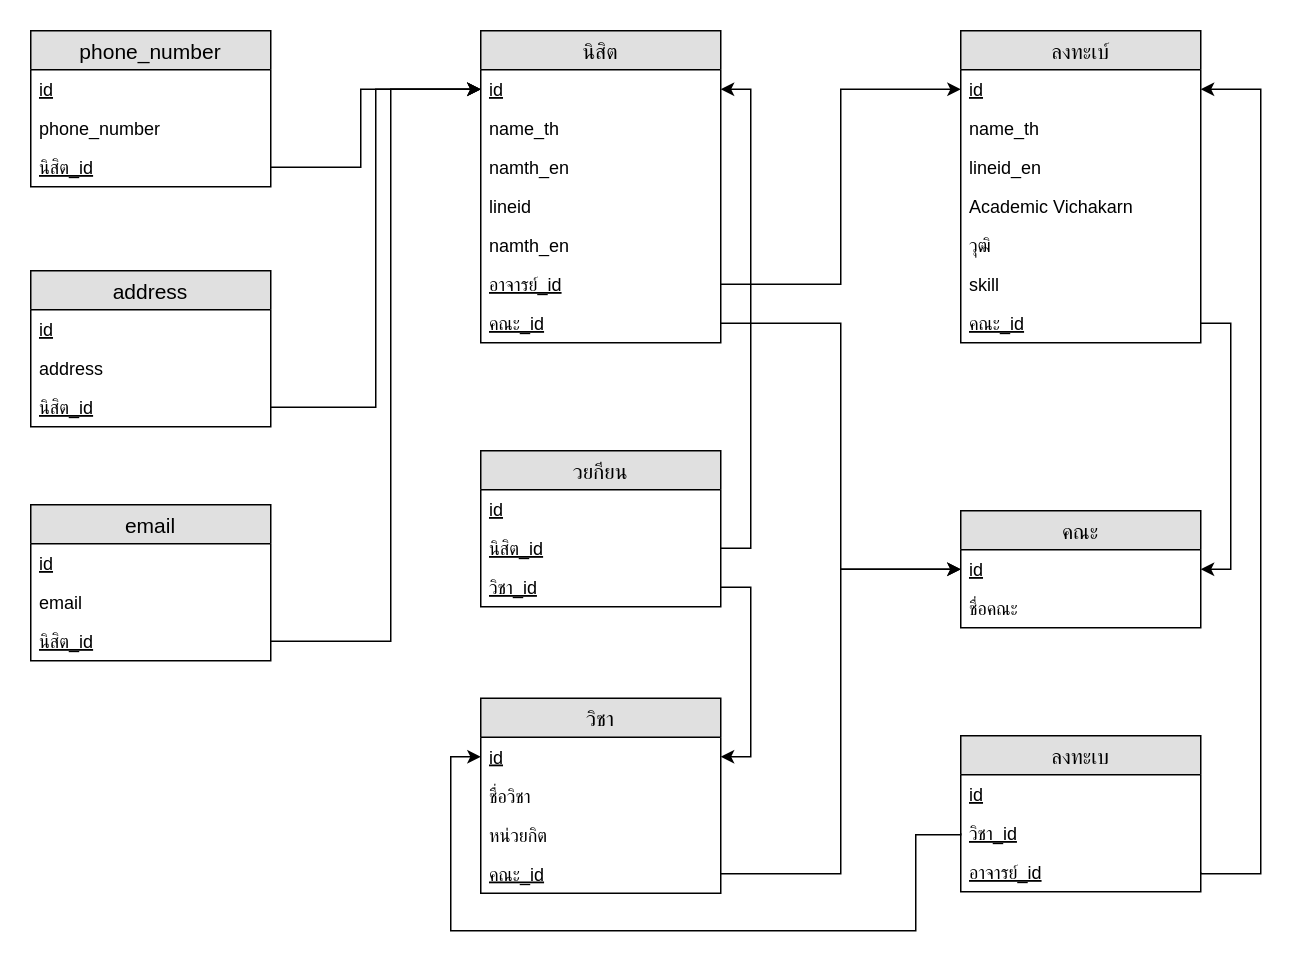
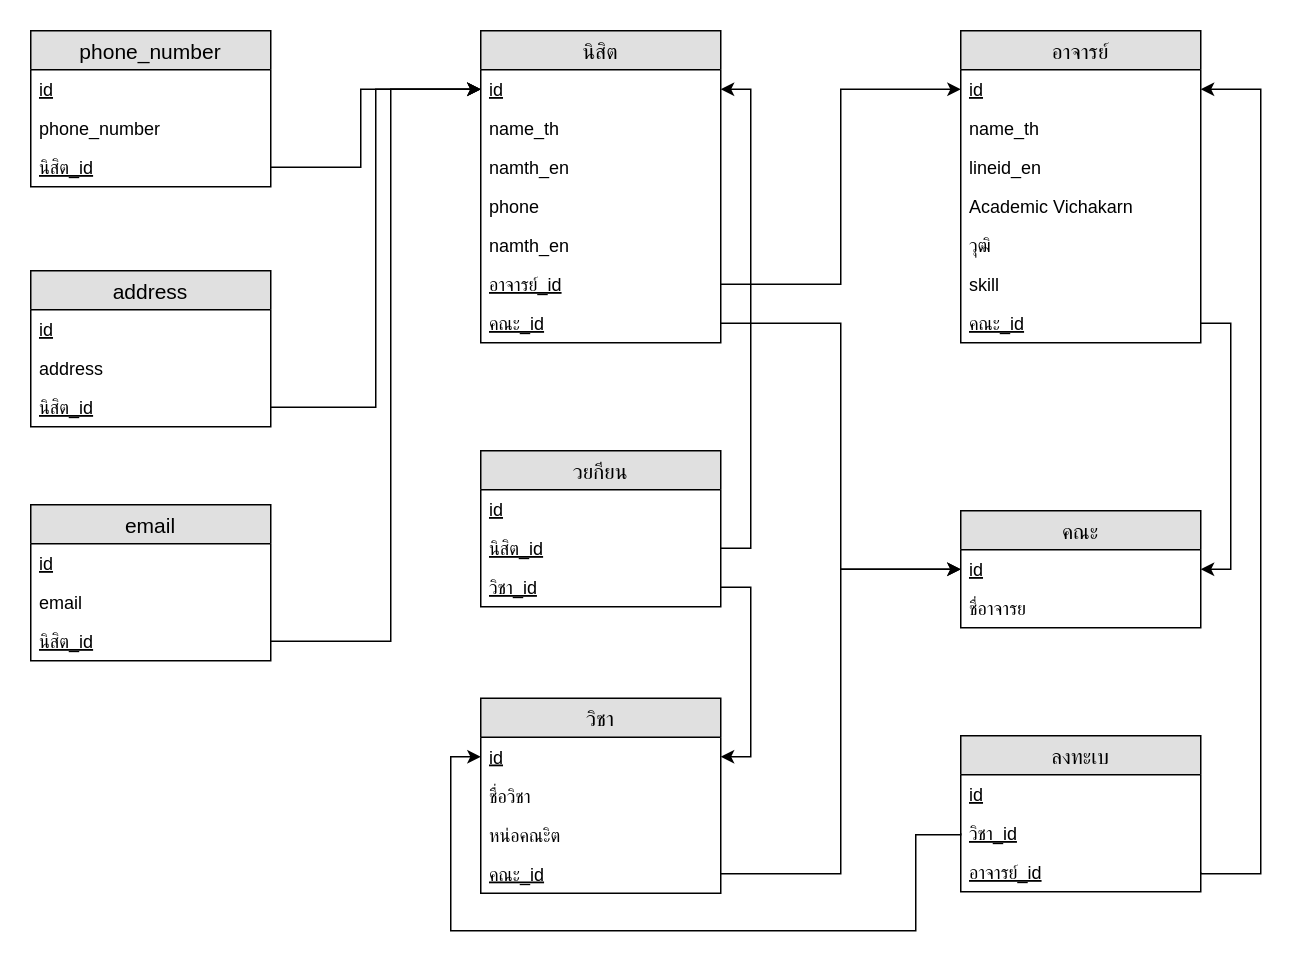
- <mxCell id="34" value="ลงทะเบ์" style="swimlane;fontStyle=0;childLayout=stackLayout;horizontal=1;startSize=26;fillColor=#e0e0e0;horizontalStack=0;resizeParent=1;resizeParentMax=0;resizeLast=0;collapsible=1;marginBottom=0;swimlaneFillColor=#ffffff;align=center;fontSize=14;" vertex="1" parent="1"><mxGeometry x="640" y="20" width="160" height="208" as="geometry" /></mxCell>
+ <mxCell id="34" value="อาจารย์" style="swimlane;fontStyle=0;childLayout=stackLayout;horizontal=1;startSize=26;fillColor=#e0e0e0;horizontalStack=0;resizeParent=1;resizeParentMax=0;resizeLast=0;collapsible=1;marginBottom=0;swimlaneFillColor=#ffffff;align=center;fontSize=14;" vertex="1" parent="1"><mxGeometry x="640" y="20" width="160" height="208" as="geometry" /></mxCell>
- <mxCell id="6" value="lineid" style="text;strokeColor=none;fillColor=none;spacingLeft=4;spacingRight=4;overflow=hidden;rotatable=0;points=[[0,0.5],[1,0.5]];portConstraint=eastwest;fontSize=12;" vertex="1" parent="2"><mxGeometry y="104" width="160" height="26" as="geometry" /></mxCell>
+ <mxCell id="6" value="phone" style="text;strokeColor=none;fillColor=none;spacingLeft=4;spacingRight=4;overflow=hidden;rotatable=0;points=[[0,0.5],[1,0.5]];portConstraint=eastwest;fontSize=12;" vertex="1" parent="2"><mxGeometry y="104" width="160" height="26" as="geometry" /></mxCell>
- <mxCell id="44" value="ชื่อคณะ" style="text;strokeColor=none;fillColor=none;spacingLeft=4;spacingRight=4;overflow=hidden;rotatable=0;points=[[0,0.5],[1,0.5]];portConstraint=eastwest;fontSize=12;" vertex="1" parent="42"><mxGeometry y="52" width="160" height="26" as="geometry" /></mxCell>
+ <mxCell id="44" value="ชื่อาจารย" style="text;strokeColor=none;fillColor=none;spacingLeft=4;spacingRight=4;overflow=hidden;rotatable=0;points=[[0,0.5],[1,0.5]];portConstraint=eastwest;fontSize=12;" vertex="1" parent="42"><mxGeometry y="52" width="160" height="26" as="geometry" /></mxCell>
- <mxCell id="32" value="หน่วยกิต" style="text;strokeColor=none;fillColor=none;spacingLeft=4;spacingRight=4;overflow=hidden;rotatable=0;points=[[0,0.5],[1,0.5]];portConstraint=eastwest;fontSize=12;" vertex="1" parent="29"><mxGeometry y="78" width="160" height="26" as="geometry" /></mxCell>
+ <mxCell id="32" value="หน่อคณะิต" style="text;strokeColor=none;fillColor=none;spacingLeft=4;spacingRight=4;overflow=hidden;rotatable=0;points=[[0,0.5],[1,0.5]];portConstraint=eastwest;fontSize=12;" vertex="1" parent="29"><mxGeometry y="78" width="160" height="26" as="geometry" /></mxCell>
